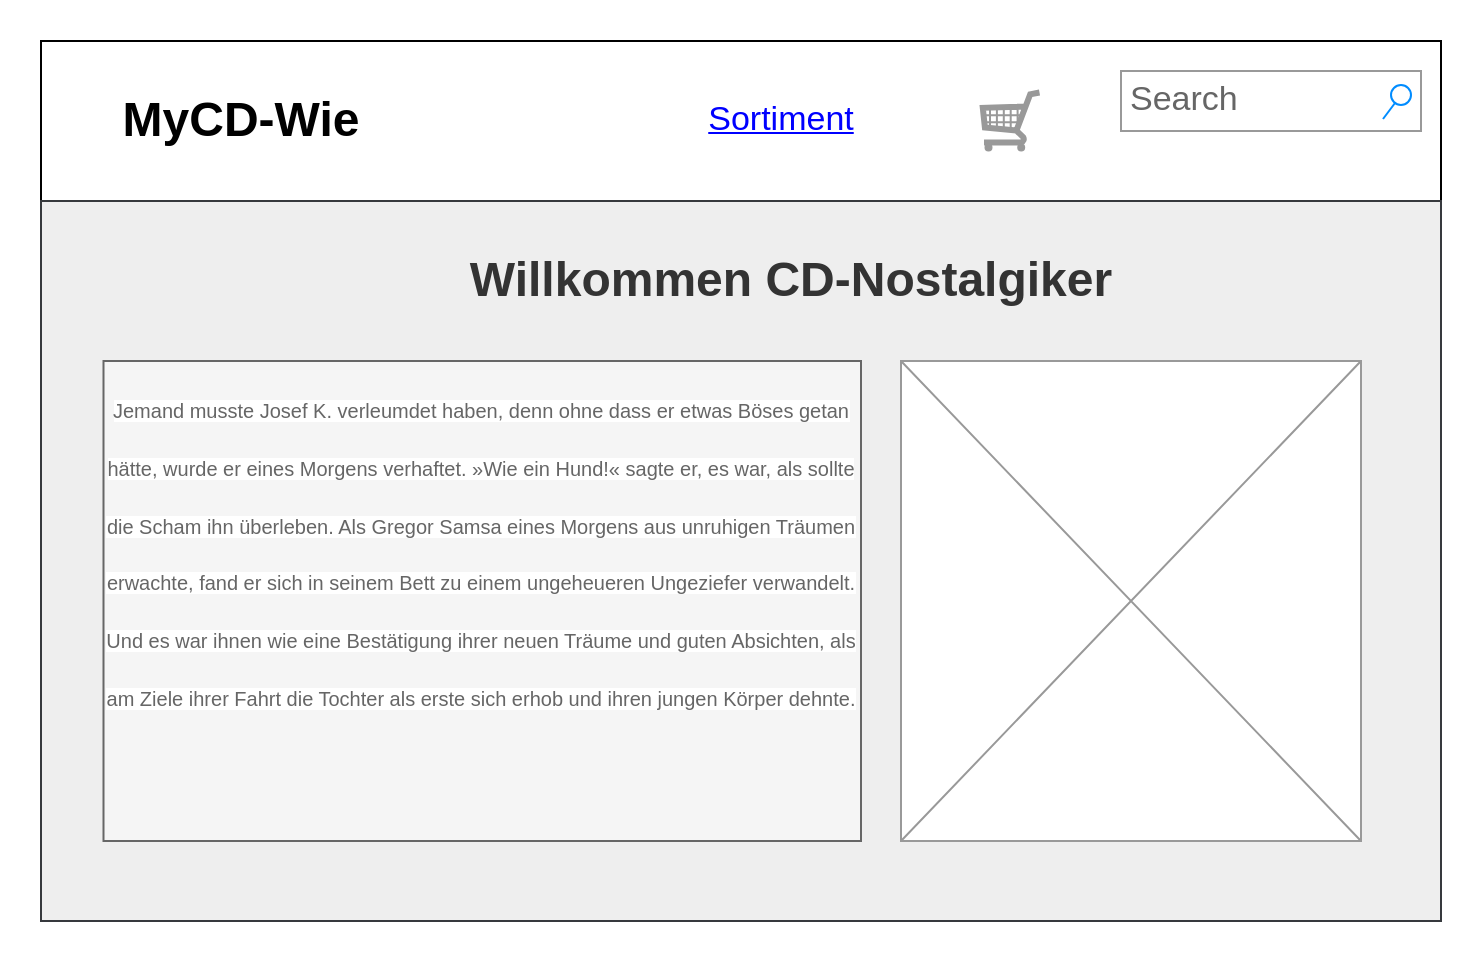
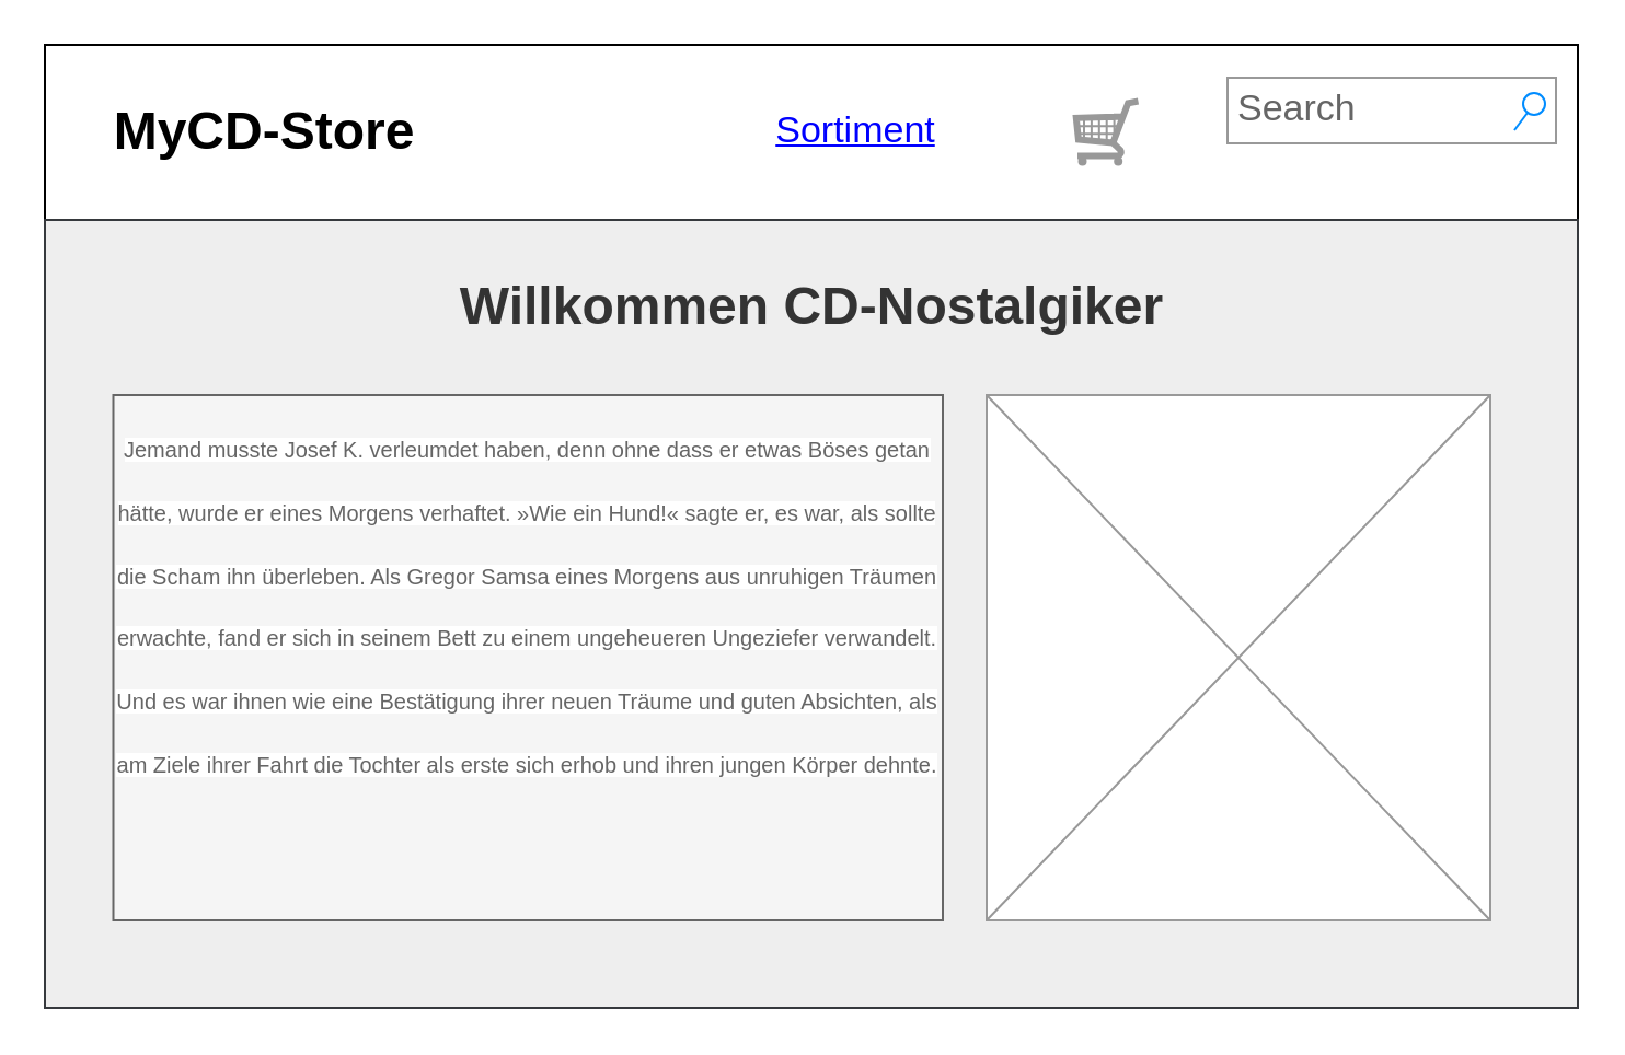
- <mxCell id="6" value="MyCD-Wie" style="text;strokeColor=none;fillColor=none;html=1;fontSize=24;fontStyle=1;verticalAlign=middle;align=center;" parent="1" vertex="1"><mxGeometry x="40" y="40" width="160" height="40" as="geometry" /></mxCell>
+ <mxCell id="6" value="MyCD-Store" style="text;strokeColor=none;fillColor=none;html=1;fontSize=24;fontStyle=1;verticalAlign=middle;align=center;" parent="1" vertex="1"><mxGeometry x="40" y="40" width="160" height="40" as="geometry" /></mxCell>
- <mxCell id="8" value="Willkommen CD-Nostalgiker" style="text;strokeColor=none;fillColor=none;html=1;fontSize=24;fontStyle=1;verticalAlign=middle;align=center;fontColor=#333333;" parent="1" vertex="1"><mxGeometry x="215" y="120" width="360" height="40" as="geometry" /></mxCell>
+ <mxCell id="8" value="Willkommen CD-Nostalgiker" style="text;strokeColor=none;fillColor=none;html=1;fontSize=24;fontStyle=1;verticalAlign=middle;align=center;fontColor=#333333;" parent="1" vertex="1"><mxGeometry x="190" y="120" width="360" height="40" as="geometry" /></mxCell>
